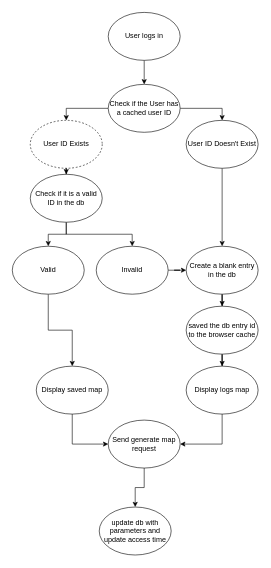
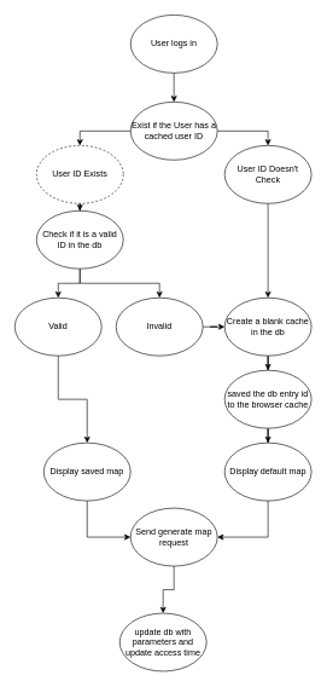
- <mxCell id="13" value="Check if the User has a cached user ID" style="ellipse;whiteSpace=wrap;html=1;" vertex="1" parent="1"><mxGeometry x="180" y="140" width="120" height="80" as="geometry" /></mxCell>
+ <mxCell id="13" value="Exist if the User has a cached user ID" style="ellipse;whiteSpace=wrap;html=1;" vertex="1" parent="1"><mxGeometry x="180" y="140" width="120" height="80" as="geometry" /></mxCell>
- <mxCell id="7" value="User ID Doesn't Exist" style="ellipse;whiteSpace=wrap;html=1;" vertex="1" parent="1"><mxGeometry x="310" y="200" width="120" height="80" as="geometry" /></mxCell>
+ <mxCell id="7" value="User ID Doesn't Check" style="ellipse;whiteSpace=wrap;html=1;" vertex="1" parent="1"><mxGeometry x="310" y="200" width="120" height="80" as="geometry" /></mxCell>
- <mxCell id="15" value="Create a blank entry in the db" style="ellipse;whiteSpace=wrap;html=1;" vertex="1" parent="1"><mxGeometry x="310" y="410" width="120" height="80" as="geometry" /></mxCell>
+ <mxCell id="15" value="Create a blank cache in the db" style="ellipse;whiteSpace=wrap;html=1;" vertex="1" parent="1"><mxGeometry x="310" y="410" width="120" height="80" as="geometry" /></mxCell>
- <mxCell id="25" value="Display logs map" style="ellipse;whiteSpace=wrap;html=1;" vertex="1" parent="1"><mxGeometry x="310" y="610" width="120" height="80" as="geometry" /></mxCell>
+ <mxCell id="25" value="Display default map" style="ellipse;whiteSpace=wrap;html=1;" vertex="1" parent="1"><mxGeometry x="310" y="610" width="120" height="80" as="geometry" /></mxCell>
